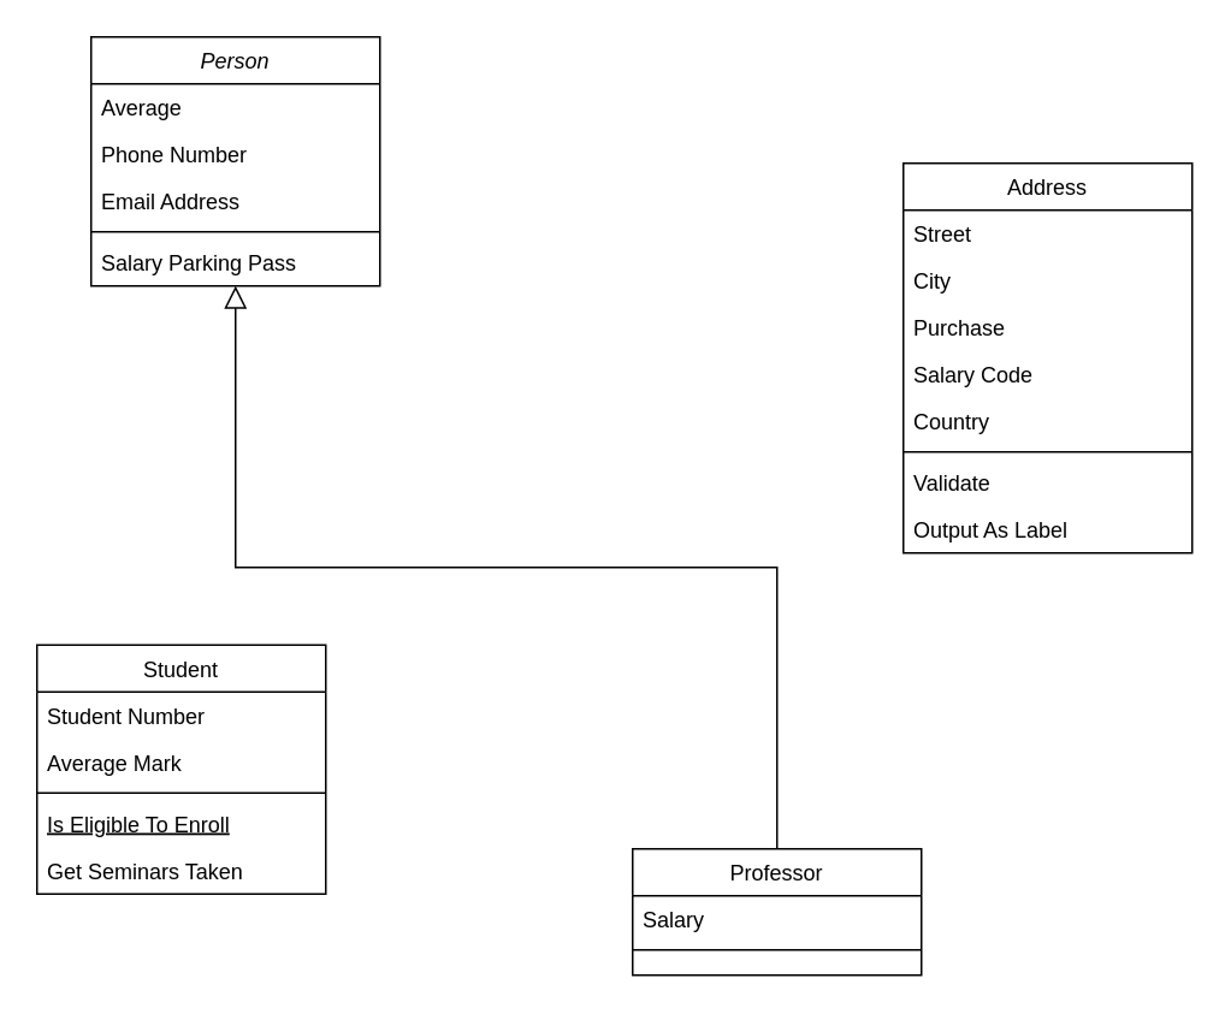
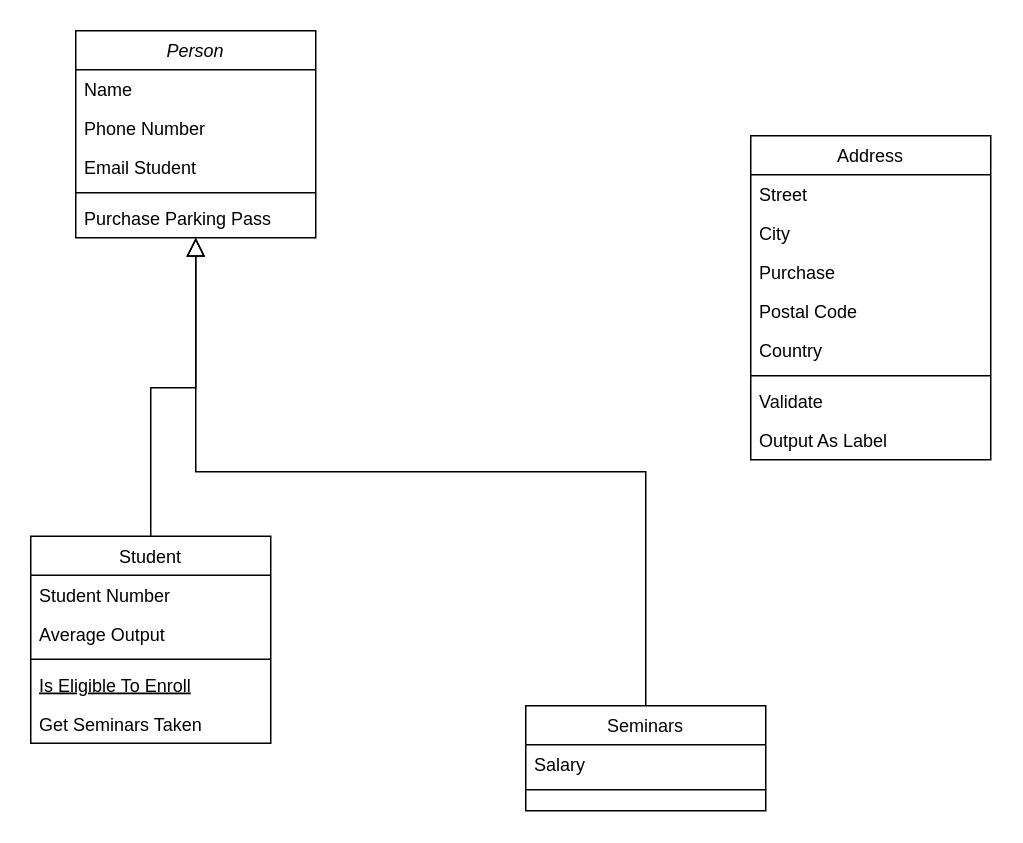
- <mxCell id="3" value="Average" style="text;align=left;verticalAlign=top;spacingLeft=4;spacingRight=4;overflow=hidden;rotatable=0;points=[[0,0.5],[1,0.5]];portConstraint=eastwest;" parent="2" vertex="1"><mxGeometry y="26" width="160" height="26" as="geometry" /></mxCell>
+ <mxCell id="3" value="Name" style="text;align=left;verticalAlign=top;spacingLeft=4;spacingRight=4;overflow=hidden;rotatable=0;points=[[0,0.5],[1,0.5]];portConstraint=eastwest;" parent="2" vertex="1"><mxGeometry y="26" width="160" height="26" as="geometry" /></mxCell>
- <mxCell id="5" value="Email Address" style="text;align=left;verticalAlign=top;spacingLeft=4;spacingRight=4;overflow=hidden;rotatable=0;points=[[0,0.5],[1,0.5]];portConstraint=eastwest;rounded=0;shadow=0;html=0;" parent="2" vertex="1"><mxGeometry y="78" width="160" height="26" as="geometry" /></mxCell>
+ <mxCell id="5" value="Email Student" style="text;align=left;verticalAlign=top;spacingLeft=4;spacingRight=4;overflow=hidden;rotatable=0;points=[[0,0.5],[1,0.5]];portConstraint=eastwest;rounded=0;shadow=0;html=0;" parent="2" vertex="1"><mxGeometry y="78" width="160" height="26" as="geometry" /></mxCell>
- <mxCell id="7" value="Salary Parking Pass" style="text;align=left;verticalAlign=top;spacingLeft=4;spacingRight=4;overflow=hidden;rotatable=0;points=[[0,0.5],[1,0.5]];portConstraint=eastwest;" parent="2" vertex="1"><mxGeometry y="112" width="160" height="26" as="geometry" /></mxCell>
+ <mxCell id="7" value="Purchase Parking Pass" style="text;align=left;verticalAlign=top;spacingLeft=4;spacingRight=4;overflow=hidden;rotatable=0;points=[[0,0.5],[1,0.5]];portConstraint=eastwest;" parent="2" vertex="1"><mxGeometry y="112" width="160" height="26" as="geometry" /></mxCell>
- <mxCell id="23" value="Salary Code" style="text;align=left;verticalAlign=top;spacingLeft=4;spacingRight=4;overflow=hidden;rotatable=0;points=[[0,0.5],[1,0.5]];portConstraint=eastwest;rounded=0;shadow=0;html=0;" parent="19" vertex="1"><mxGeometry y="104" width="160" height="26" as="geometry" /></mxCell>
+ <mxCell id="23" value="Postal Code" style="text;align=left;verticalAlign=top;spacingLeft=4;spacingRight=4;overflow=hidden;rotatable=0;points=[[0,0.5],[1,0.5]];portConstraint=eastwest;rounded=0;shadow=0;html=0;" parent="19" vertex="1"><mxGeometry y="104" width="160" height="26" as="geometry" /></mxCell>
+ <mxCell id="14" value="" style="endArrow=block;endSize=10;endFill=0;shadow=0;strokeWidth=1;rounded=0;edgeStyle=elbowEdgeStyle;elbow=vertical;" parent="1" source="8" target="2" edge="1"><mxGeometry width="160" relative="1" as="geometry"><mxPoint x="150" y="113" as="sourcePoint" /><mxPoint x="150" y="113" as="targetPoint" /></mxGeometry></mxCell>
- <mxCell id="10" value="Average Mark" style="text;align=left;verticalAlign=top;spacingLeft=4;spacingRight=4;overflow=hidden;rotatable=0;points=[[0,0.5],[1,0.5]];portConstraint=eastwest;rounded=0;shadow=0;html=0;" parent="8" vertex="1"><mxGeometry y="52" width="160" height="26" as="geometry" /></mxCell>
+ <mxCell id="10" value="Average Output" style="text;align=left;verticalAlign=top;spacingLeft=4;spacingRight=4;overflow=hidden;rotatable=0;points=[[0,0.5],[1,0.5]];portConstraint=eastwest;rounded=0;shadow=0;html=0;" parent="8" vertex="1"><mxGeometry y="52" width="160" height="26" as="geometry" /></mxCell>
- <mxCell id="15" value="Professor" style="swimlane;fontStyle=0;align=center;verticalAlign=top;childLayout=stackLayout;horizontal=1;startSize=26;horizontalStack=0;resizeParent=1;resizeLast=0;collapsible=1;marginBottom=0;rounded=0;shadow=0;strokeWidth=1;" parent="1" vertex="1"><mxGeometry x="350" y="470" width="160" height="70" as="geometry"><mxRectangle x="340" y="380" width="170" height="26" as="alternateBounds" /></mxGeometry></mxCell>
+ <mxCell id="15" value="Seminars" style="swimlane;fontStyle=0;align=center;verticalAlign=top;childLayout=stackLayout;horizontal=1;startSize=26;horizontalStack=0;resizeParent=1;resizeLast=0;collapsible=1;marginBottom=0;rounded=0;shadow=0;strokeWidth=1;" parent="1" vertex="1"><mxGeometry x="350" y="470" width="160" height="70" as="geometry"><mxRectangle x="340" y="380" width="170" height="26" as="alternateBounds" /></mxGeometry></mxCell>
